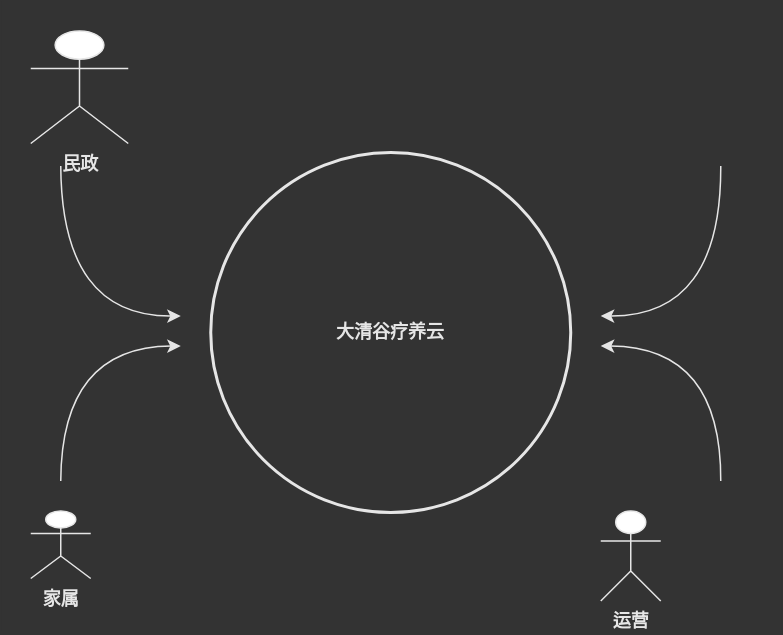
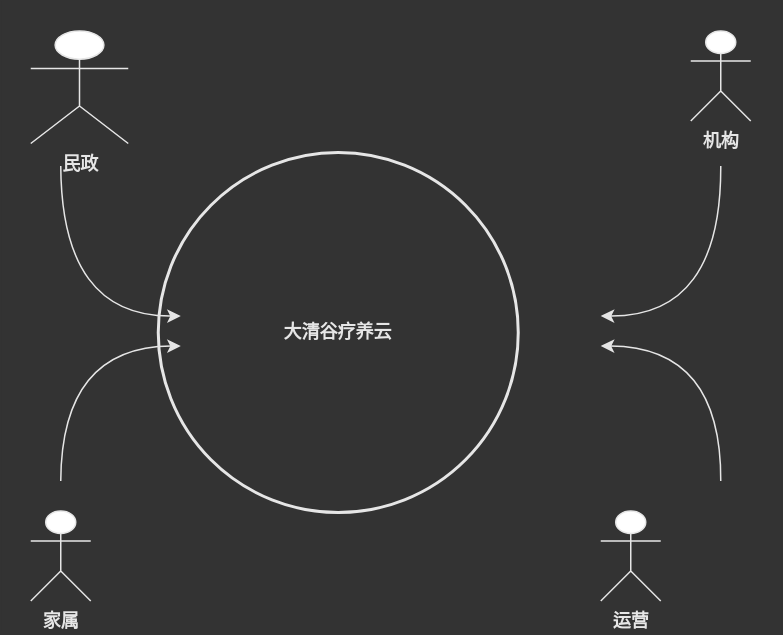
+ <mxCell id="2" value="机构" style="shape=umlActor;verticalLabelPosition=bottom;verticalAlign=top;html=1;outlineConnect=0;fillColor=#FFFFFF;strokeColor=#E6E6E6;fontColor=#E6E6E6;fontStyle=1" parent="1" vertex="1"><mxGeometry x="460" y="20" width="40" height="60" as="geometry" /></mxCell>
- <mxCell id="10" value="&lt;font color=&quot;#e6e6e6&quot;&gt;&lt;b&gt;大清谷疗养云&lt;/b&gt;&lt;/font&gt;" style="ellipse;whiteSpace=wrap;html=1;aspect=fixed;strokeColor=#E6E6E6;strokeWidth=2;fillColor=none;" vertex="1" parent="1"><mxGeometry x="140" y="101" width="240" height="240" as="geometry" /></mxCell>
+ <mxCell id="10" value="&lt;font color=&quot;#e6e6e6&quot;&gt;&lt;b&gt;大清谷疗养云&lt;/b&gt;&lt;/font&gt;" style="ellipse;whiteSpace=wrap;html=1;aspect=fixed;strokeColor=#E6E6E6;strokeWidth=2;fillColor=none;" vertex="1" parent="1"><mxGeometry x="105" y="101" width="240" height="240" as="geometry" /></mxCell>
- <mxCell id="3" value="家属" style="shape=umlActor;verticalLabelPosition=bottom;verticalAlign=top;html=1;outlineConnect=0;strokeColor=#E6E6E6;fontColor=#E6E6E6;fontStyle=1" parent="1" vertex="1"><mxGeometry x="20" y="340" width="40" height="45" as="geometry" /></mxCell>
+ <mxCell id="3" value="家属" style="shape=umlActor;verticalLabelPosition=bottom;verticalAlign=top;html=1;outlineConnect=0;strokeColor=#E6E6E6;fontColor=#E6E6E6;fontStyle=1" parent="1" vertex="1"><mxGeometry x="20" y="340" width="40" height="60" as="geometry" /></mxCell>
